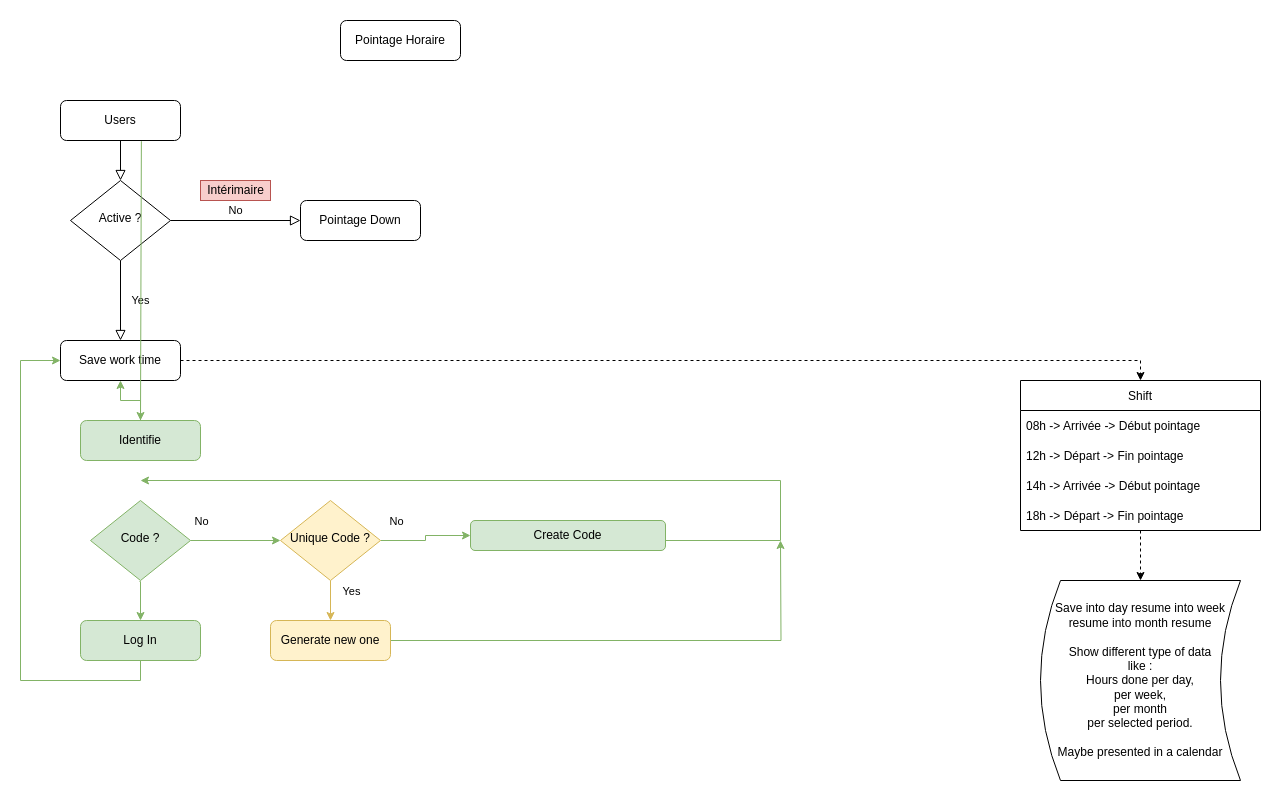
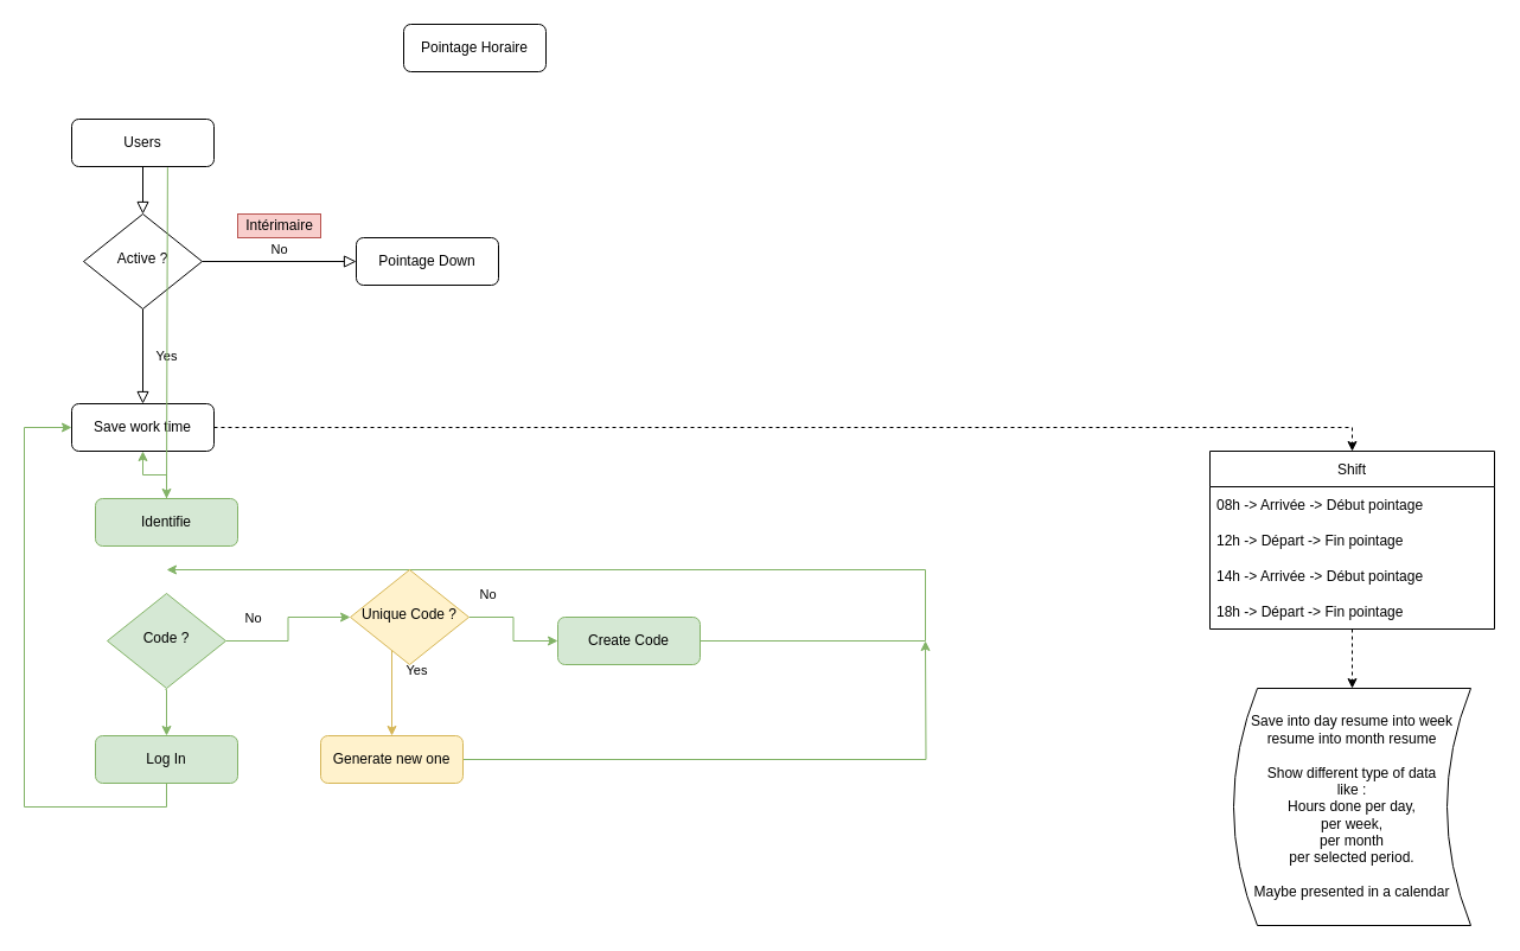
- <mxCell id="20" value="Create Code" style="rounded=1;whiteSpace=wrap;html=1;fontSize=12;glass=0;strokeWidth=1;shadow=0;fillColor=#d5e8d4;strokeColor=#82b366;" vertex="1" parent="1"><mxGeometry x="470" y="520" width="195" height="30" as="geometry" /></mxCell>
+ <mxCell id="20" value="Create Code" style="rounded=1;whiteSpace=wrap;html=1;fontSize=12;glass=0;strokeWidth=1;shadow=0;fillColor=#d5e8d4;strokeColor=#82b366;" vertex="1" parent="1"><mxGeometry x="470" y="520" width="120" height="40" as="geometry" /></mxCell>
- <mxCell id="25" value="Unique Code ?" style="rhombus;whiteSpace=wrap;html=1;shadow=0;fontFamily=Helvetica;fontSize=12;align=center;strokeWidth=1;spacing=6;spacingTop=-4;fillColor=#fff2cc;strokeColor=#d6b656;" vertex="1" parent="1"><mxGeometry x="280" y="500" width="100" height="80" as="geometry" /></mxCell>
+ <mxCell id="25" value="Unique Code ?" style="rhombus;whiteSpace=wrap;html=1;shadow=0;fontFamily=Helvetica;fontSize=12;align=center;strokeWidth=1;spacing=6;spacingTop=-4;fillColor=#fff2cc;strokeColor=#d6b656;" vertex="1" parent="1"><mxGeometry x="295" y="480" width="100" height="80" as="geometry" /></mxCell>
